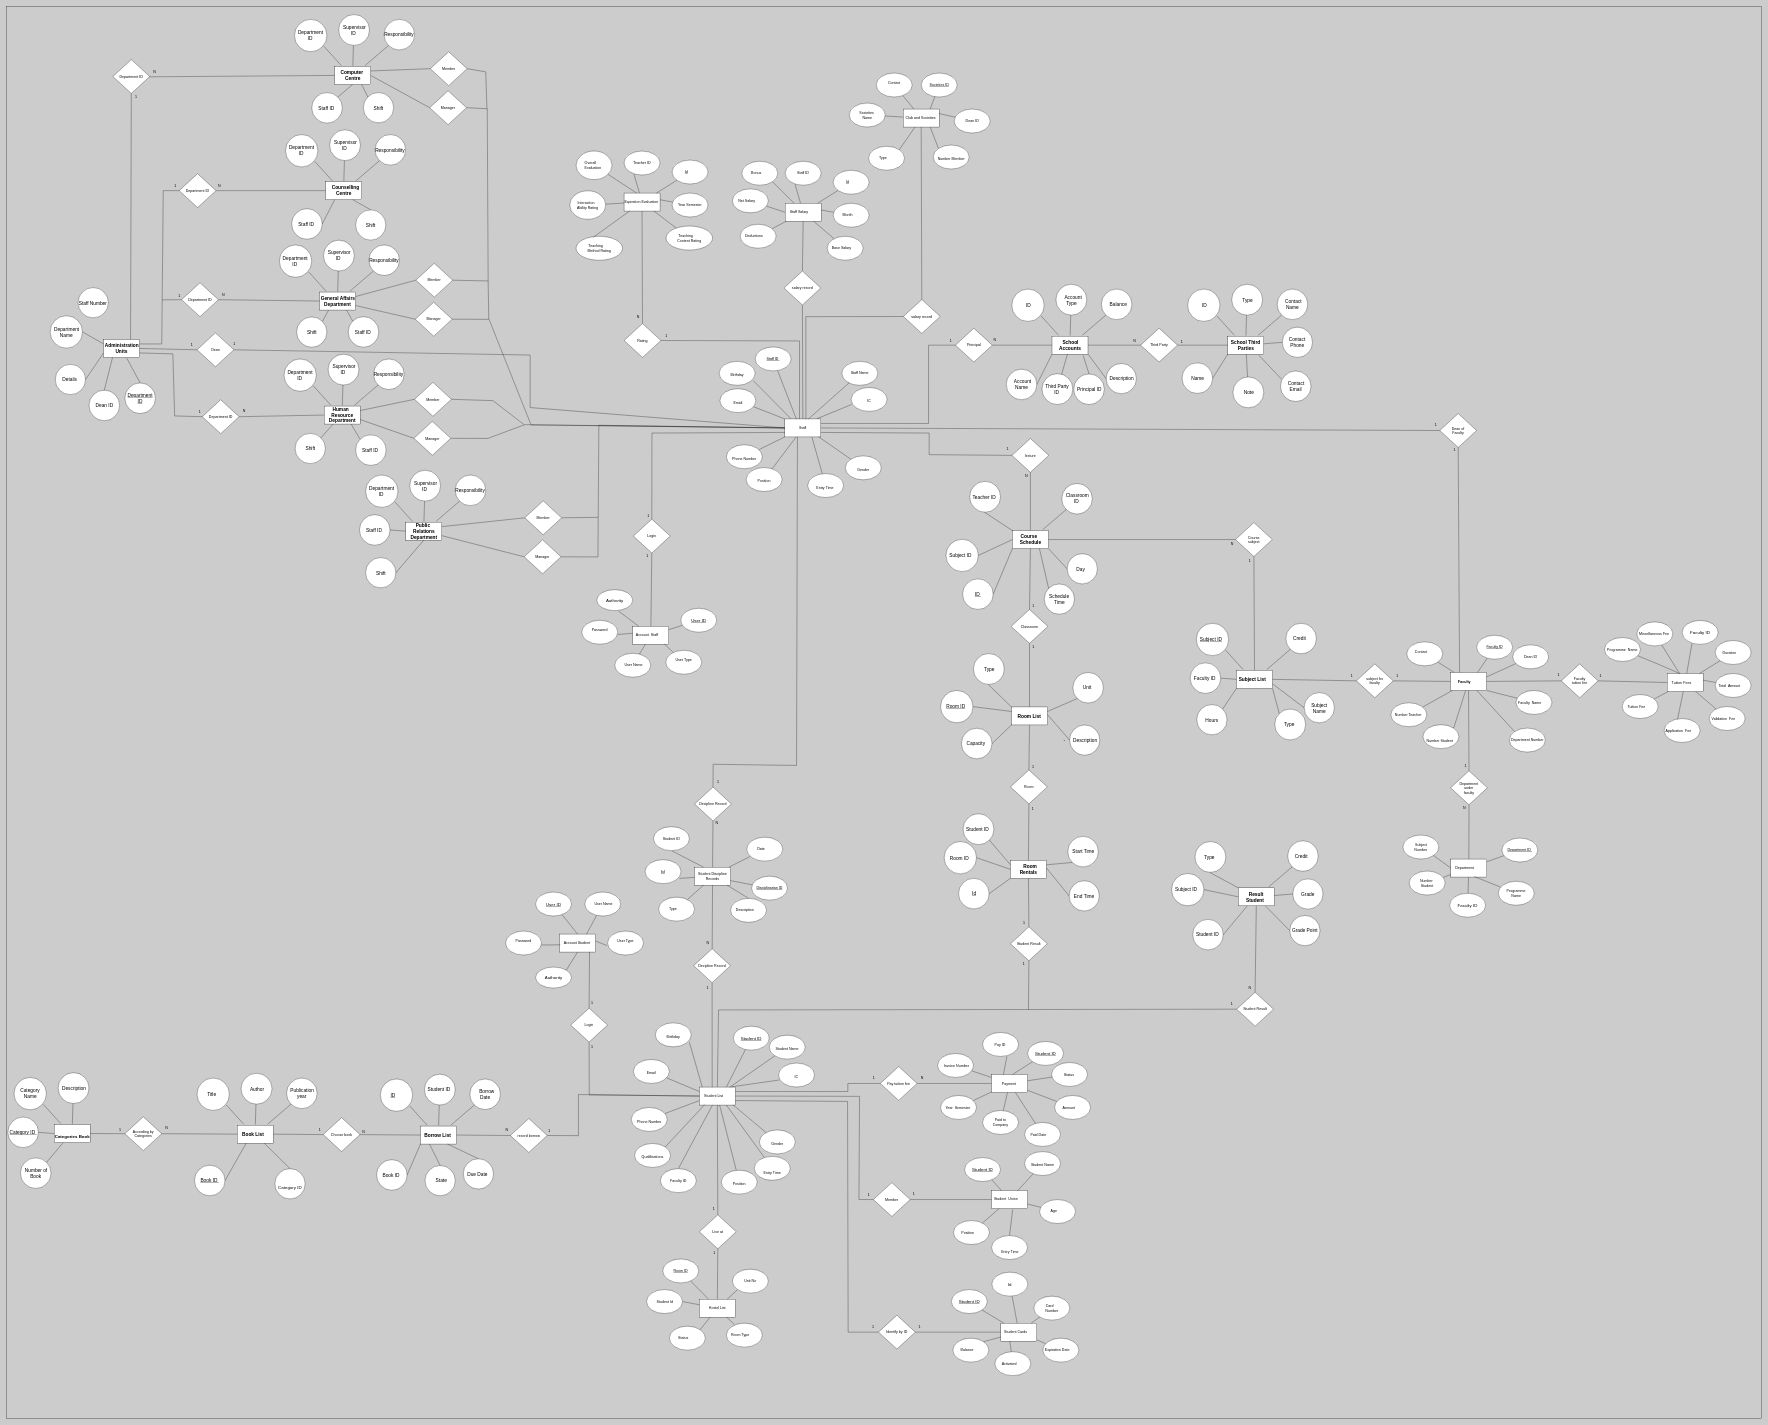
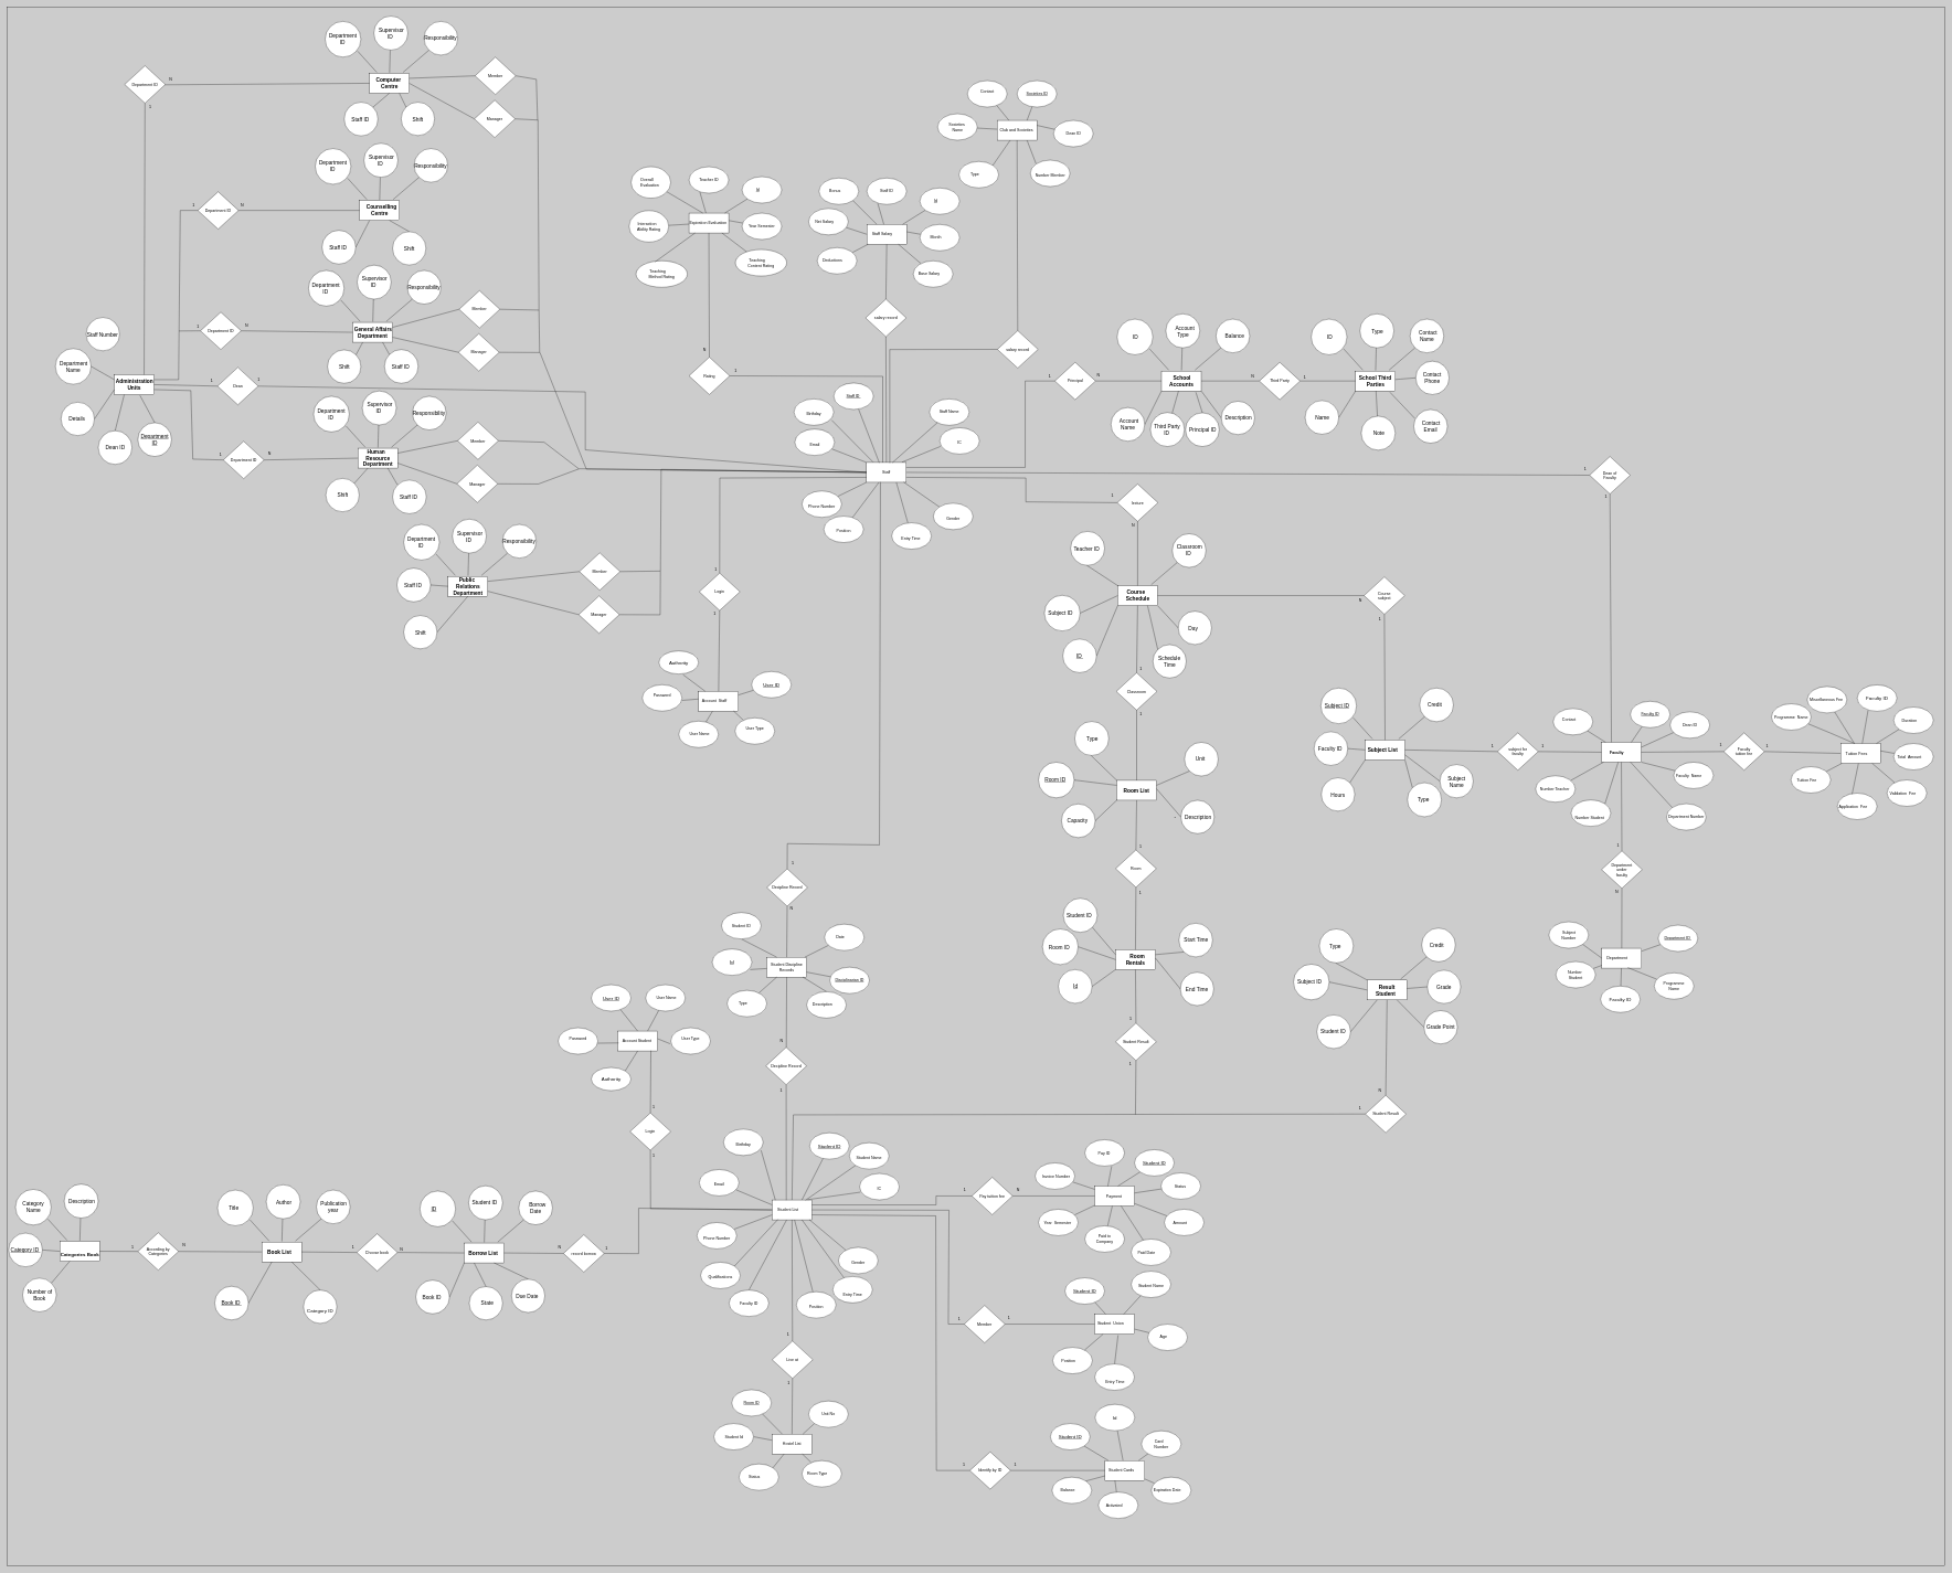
- <mxCell id="436" value="&lt;p style=&quot;text-indent:-.25in;mso-list:l0 level1 lfo1&quot; class=&quot;MsoListParagraph&quot;&gt;&lt;span style=&quot;&quot; lang=&quot;EN-MY&quot;&gt;Overall&lt;br&gt;Evaluation&amp;nbsp;&amp;nbsp;&lt;/span&gt;&lt;/p&gt;" style="ellipse;whiteSpace=wrap;html=1;fontColor=#000000;" vertex="1" parent="1"><mxGeometry x="1919" y="503" width="120" height="95" as="geometry" /></mxCell>
+ <mxCell id="436" value="&lt;p style=&quot;text-indent:-.25in;mso-list:l0 level1 lfo1&quot; class=&quot;MsoListParagraph&quot;&gt;&lt;span style=&quot;&quot; lang=&quot;EN-MY&quot;&gt;Overall&lt;br&gt;Evaluation&amp;nbsp;&amp;nbsp;&lt;/span&gt;&lt;/p&gt;" style="ellipse;whiteSpace=wrap;html=1;fontColor=#000000;" vertex="1" parent="1"><mxGeometry x="1904" y="503" width="120" height="95" as="geometry" /></mxCell>
